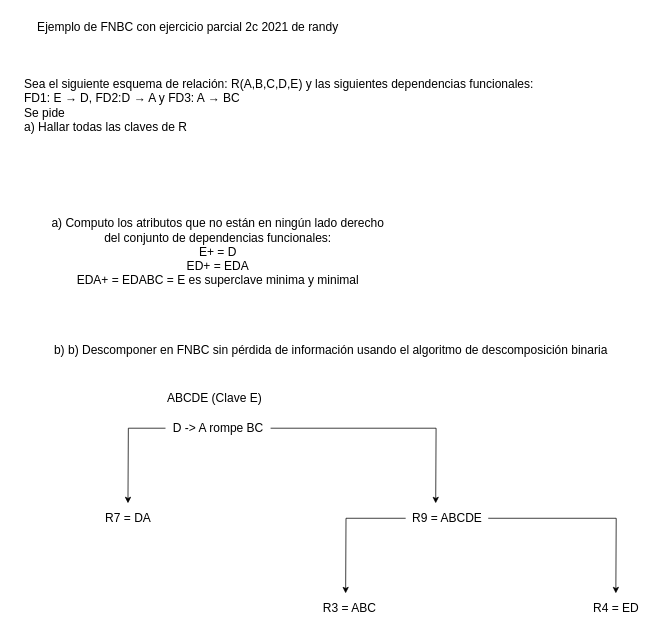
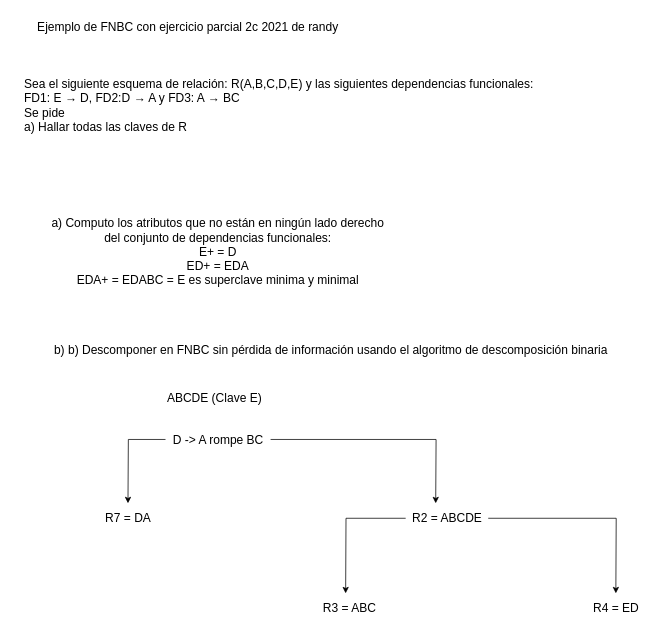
- <mxCell id="9" value="D -&amp;gt; A rompe BC" style="text;html=1;align=center;verticalAlign=middle;resizable=0;points=[];autosize=1;strokeColor=none;fillColor=none;fontSize=16;" vertex="1" parent="1"><mxGeometry x="220" y="560" width="140" height="20" as="geometry" /></mxCell>
+ <mxCell id="9" value="D -&amp;gt; A rompe BC" style="text;html=1;align=center;verticalAlign=middle;resizable=0;points=[];autosize=1;strokeColor=none;fillColor=none;fontSize=16;" vertex="1" parent="1"><mxGeometry x="220" y="575" width="140" height="20" as="geometry" /></mxCell>
- <mxCell id="13" value="R9 = ABCDE" style="text;html=1;align=center;verticalAlign=middle;resizable=0;points=[];autosize=1;strokeColor=none;fillColor=none;fontSize=16;" vertex="1" parent="1"><mxGeometry x="540" y="680" width="110" height="20" as="geometry" /></mxCell>
+ <mxCell id="13" value="R2 = ABCDE" style="text;html=1;align=center;verticalAlign=middle;resizable=0;points=[];autosize=1;strokeColor=none;fillColor=none;fontSize=16;" vertex="1" parent="1"><mxGeometry x="540" y="680" width="110" height="20" as="geometry" /></mxCell>
